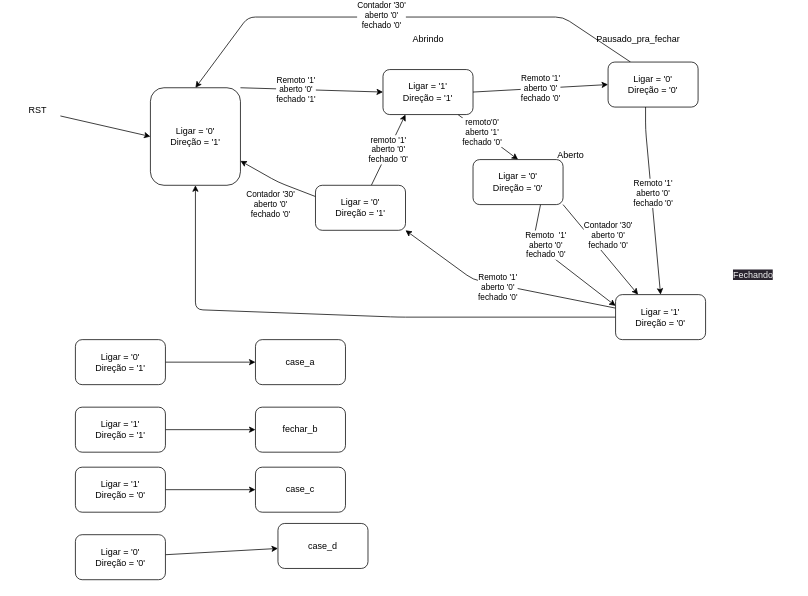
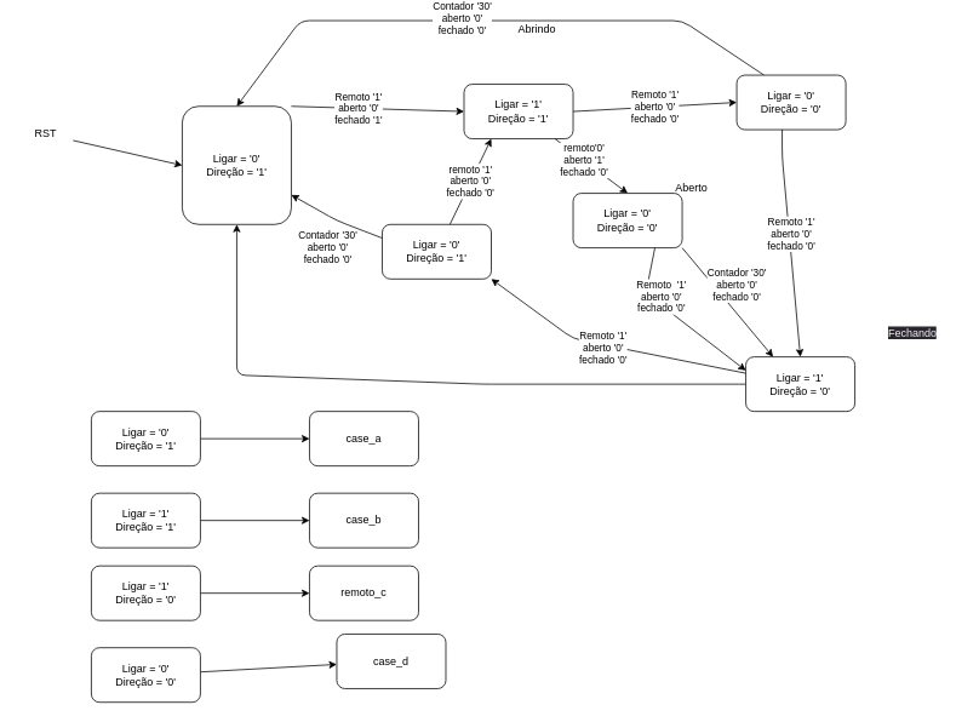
- <mxCell id="40" value="Abrindo" style="text;html=1;align=center;verticalAlign=middle;resizable=0;points=[];autosize=1;strokeColor=none;fillColor=none;" parent="1" vertex="1"><mxGeometry x="540" y="35" width="60" height="30" as="geometry" /></mxCell>
+ <mxCell id="40" value="Abrindo" style="text;html=1;align=center;verticalAlign=middle;resizable=0;points=[];autosize=1;strokeColor=none;fillColor=none;" parent="1" vertex="1"><mxGeometry x="560" y="15" width="60" height="30" as="geometry" /></mxCell>
- <mxCell id="39" value="Pausado_pra_fechar" style="text;html=1;align=center;verticalAlign=middle;resizable=0;points=[];autosize=1;strokeColor=none;fillColor=none;" parent="1" vertex="1"><mxGeometry x="785" y="35" width="130" height="30" as="geometry" /></mxCell>
- <mxCell id="26" value="fechar_b" style="whiteSpace=wrap;html=1;rounded=1;" parent="1" vertex="1"><mxGeometry x="340" y="540" width="120" height="60" as="geometry" /></mxCell>
+ <mxCell id="26" value="case_b" style="whiteSpace=wrap;html=1;rounded=1;" parent="1" vertex="1"><mxGeometry x="340" y="540" width="120" height="60" as="geometry" /></mxCell>
- <mxCell id="29" value="case_c" style="whiteSpace=wrap;html=1;rounded=1;" parent="1" vertex="1"><mxGeometry x="340" y="620" width="120" height="60" as="geometry" /></mxCell>
+ <mxCell id="29" value="remoto_c" style="whiteSpace=wrap;html=1;rounded=1;" parent="1" vertex="1"><mxGeometry x="340" y="620" width="120" height="60" as="geometry" /></mxCell>
